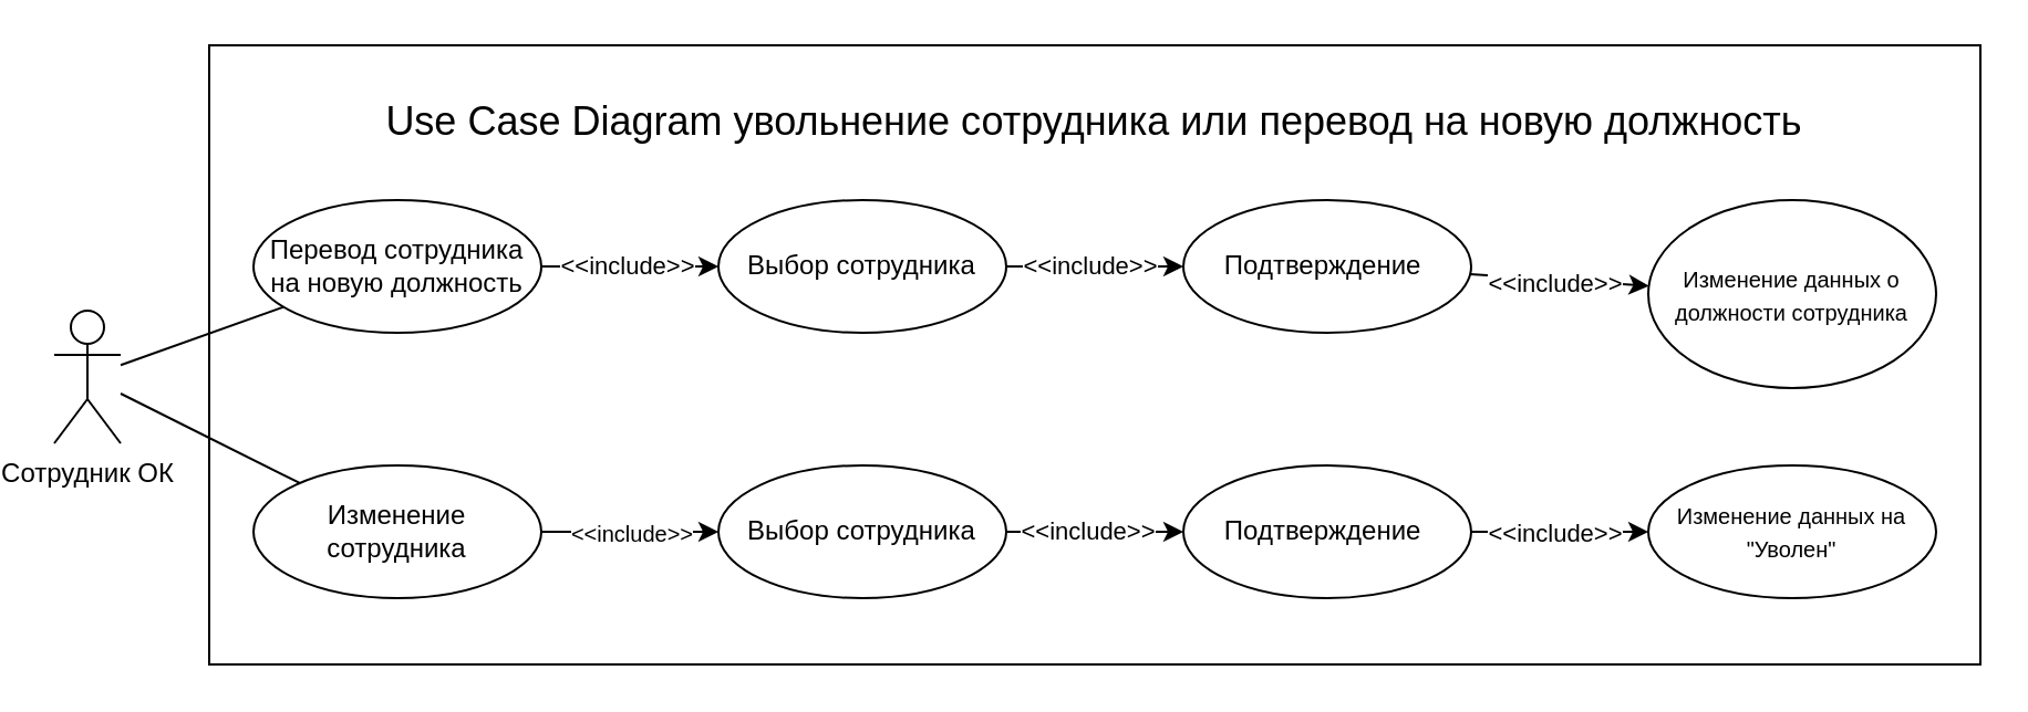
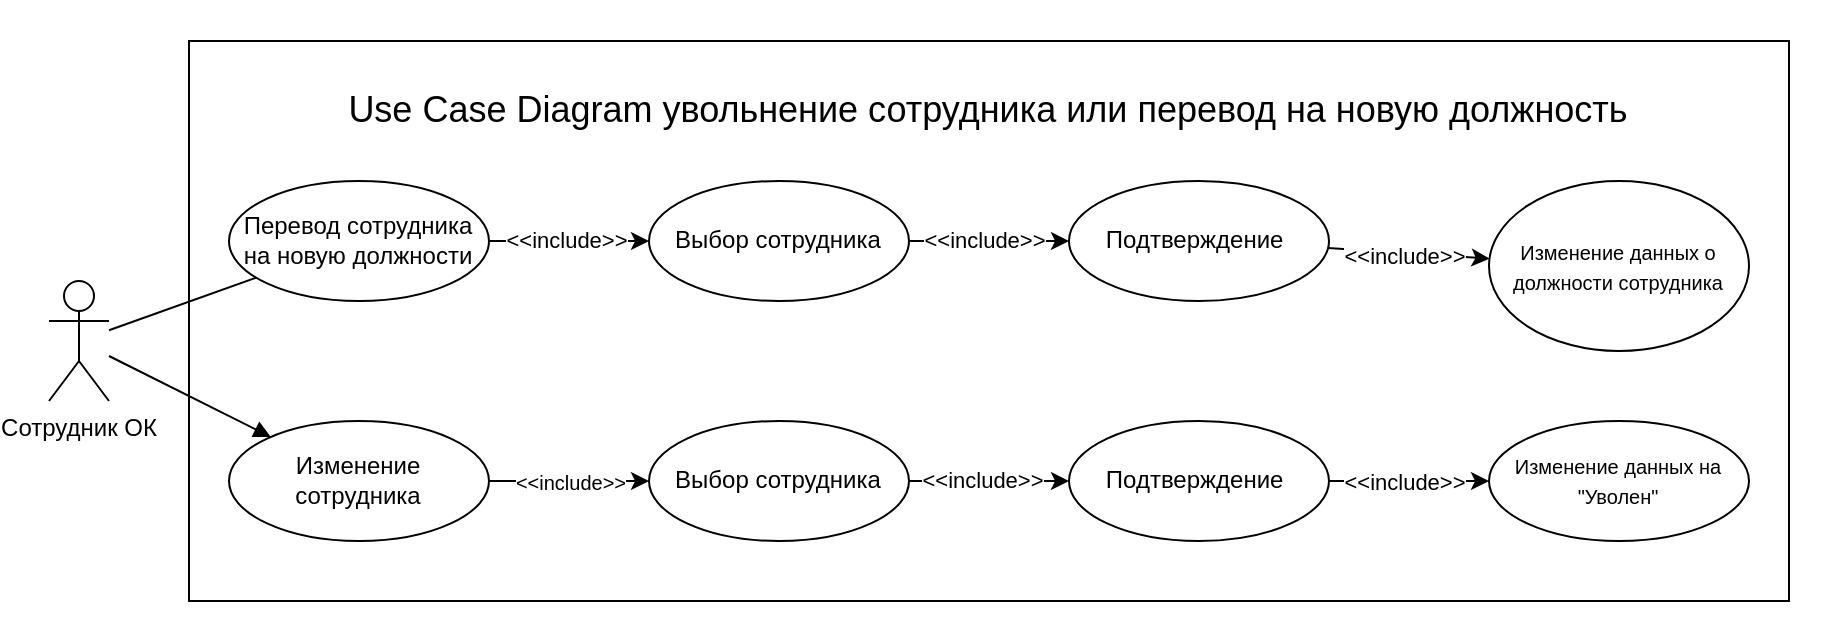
- <mxCell id="3" value="Перевод сотрудника на новую должность" style="ellipse;whiteSpace=wrap;html=1;" vertex="1" parent="1"><mxGeometry x="110" y="90" width="130" height="60" as="geometry" /></mxCell>
+ <mxCell id="3" value="Перевод сотрудника на новую должности" style="ellipse;whiteSpace=wrap;html=1;" vertex="1" parent="1"><mxGeometry x="110" y="90" width="130" height="60" as="geometry" /></mxCell>
- <mxCell id="23" value="" style="endArrow=none;html=1;rounded=0;" edge="1" parent="1" source="2" target="4"><mxGeometry width="50" height="50" relative="1" as="geometry"><mxPoint x="-20" y="370" as="sourcePoint" /><mxPoint x="30" y="320" as="targetPoint" /></mxGeometry></mxCell>
+ <mxCell id="23" value="" style="endArrow=block;html=1;rounded=0;" edge="1" parent="1" source="2" target="4"><mxGeometry width="50" height="50" relative="1" as="geometry"><mxPoint x="-20" y="370" as="sourcePoint" /><mxPoint x="30" y="320" as="targetPoint" /></mxGeometry></mxCell>
